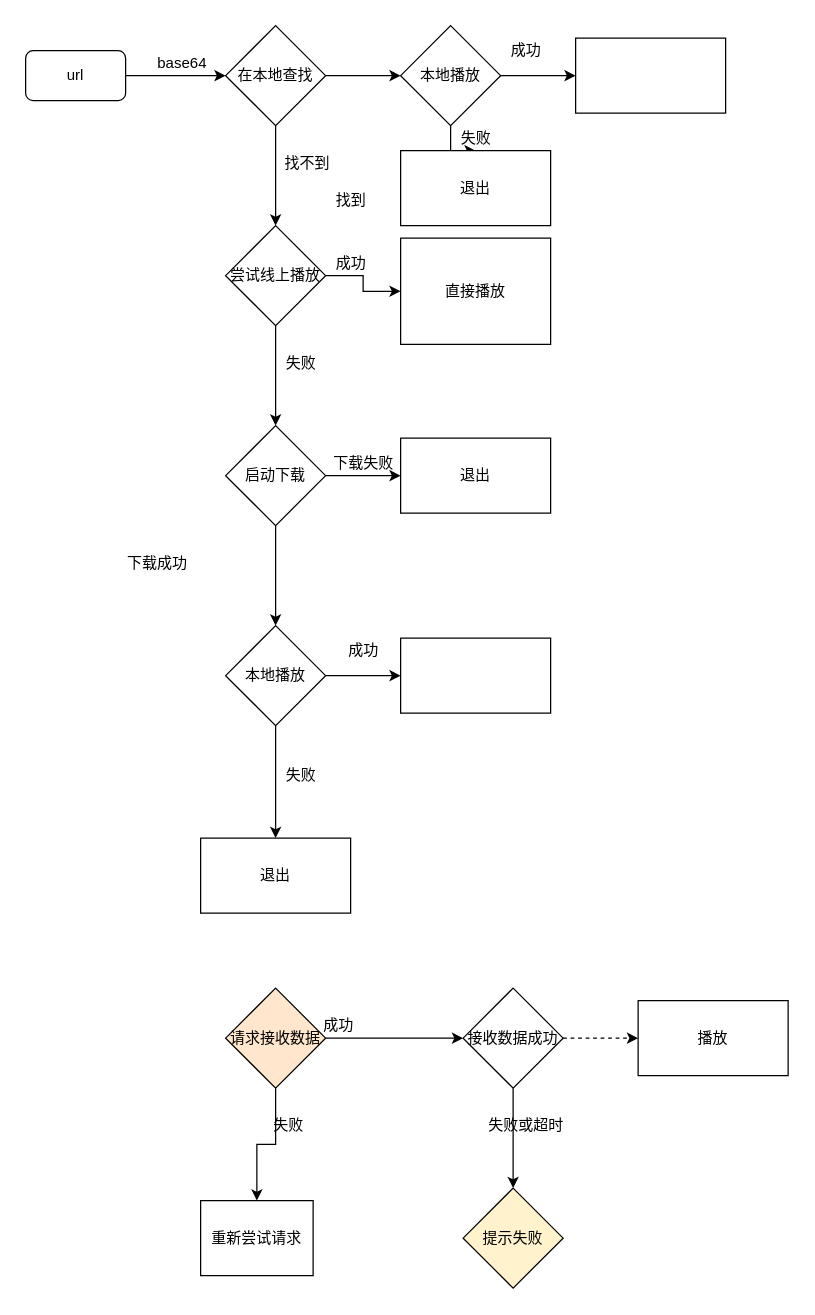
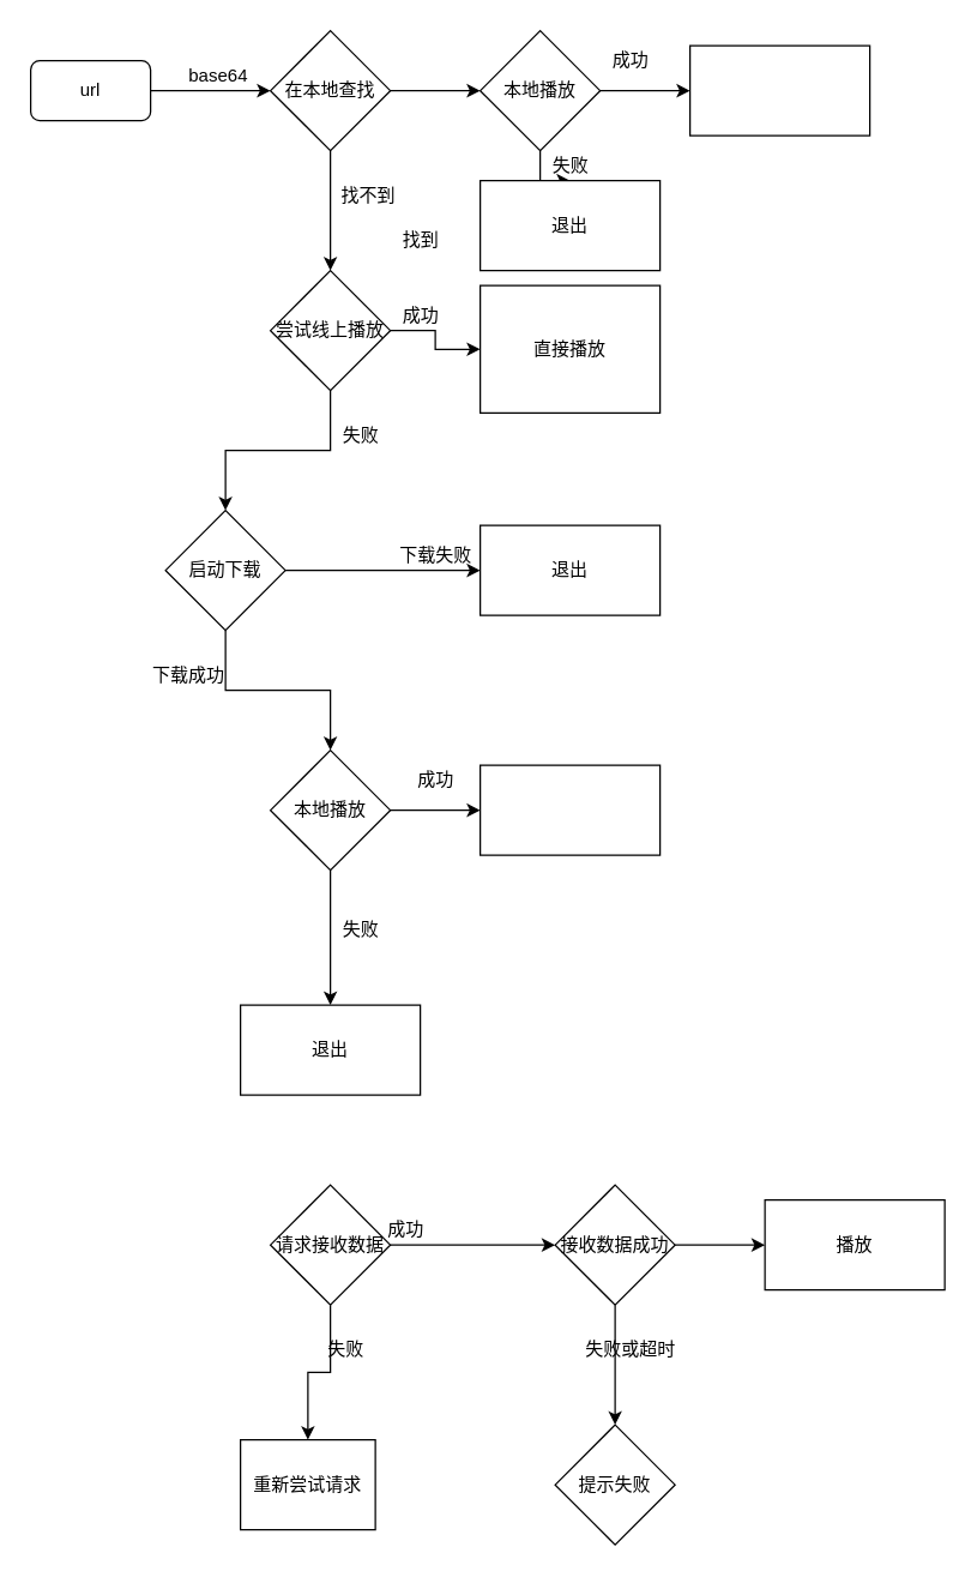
- <mxCell id="16" value="启动下载" style="rhombus;whiteSpace=wrap;html=1;rounded=0;direction=south;" parent="1" vertex="1"><mxGeometry x="180" y="340" width="80" height="80" as="geometry" /></mxCell>
+ <mxCell id="16" value="启动下载" style="rhombus;whiteSpace=wrap;html=1;rounded=0;direction=south;" parent="1" vertex="1"><mxGeometry x="110" y="340" width="80" height="80" as="geometry" /></mxCell>
- <mxCell id="38" value="请求接收数据" style="rhombus;whiteSpace=wrap;html=1;fillColor=#ffe6cc;" parent="1" vertex="1"><mxGeometry x="180" y="790" width="80" height="80" as="geometry" /></mxCell>
+ <mxCell id="38" value="请求接收数据" style="rhombus;whiteSpace=wrap;html=1;" parent="1" vertex="1"><mxGeometry x="180" y="790" width="80" height="80" as="geometry" /></mxCell>
- <mxCell id="42" value="" style="edgeStyle=orthogonalEdgeStyle;rounded=0;orthogonalLoop=1;jettySize=auto;html=1;dashed=1;" parent="1" source="44" target="45" edge="1"><mxGeometry relative="1" as="geometry" /></mxCell>
+ <mxCell id="42" value="" style="edgeStyle=orthogonalEdgeStyle;rounded=0;orthogonalLoop=1;jettySize=auto;html=1;" parent="1" source="44" target="45" edge="1"><mxGeometry relative="1" as="geometry" /></mxCell>
- <mxCell id="46" value="提示失败" style="rhombus;whiteSpace=wrap;html=1;fillColor=#fff2cc;" parent="1" vertex="1"><mxGeometry x="370" y="950" width="80" height="80" as="geometry" /></mxCell>
+ <mxCell id="46" value="提示失败" style="rhombus;whiteSpace=wrap;html=1;" parent="1" vertex="1"><mxGeometry x="370" y="950" width="80" height="80" as="geometry" /></mxCell>
